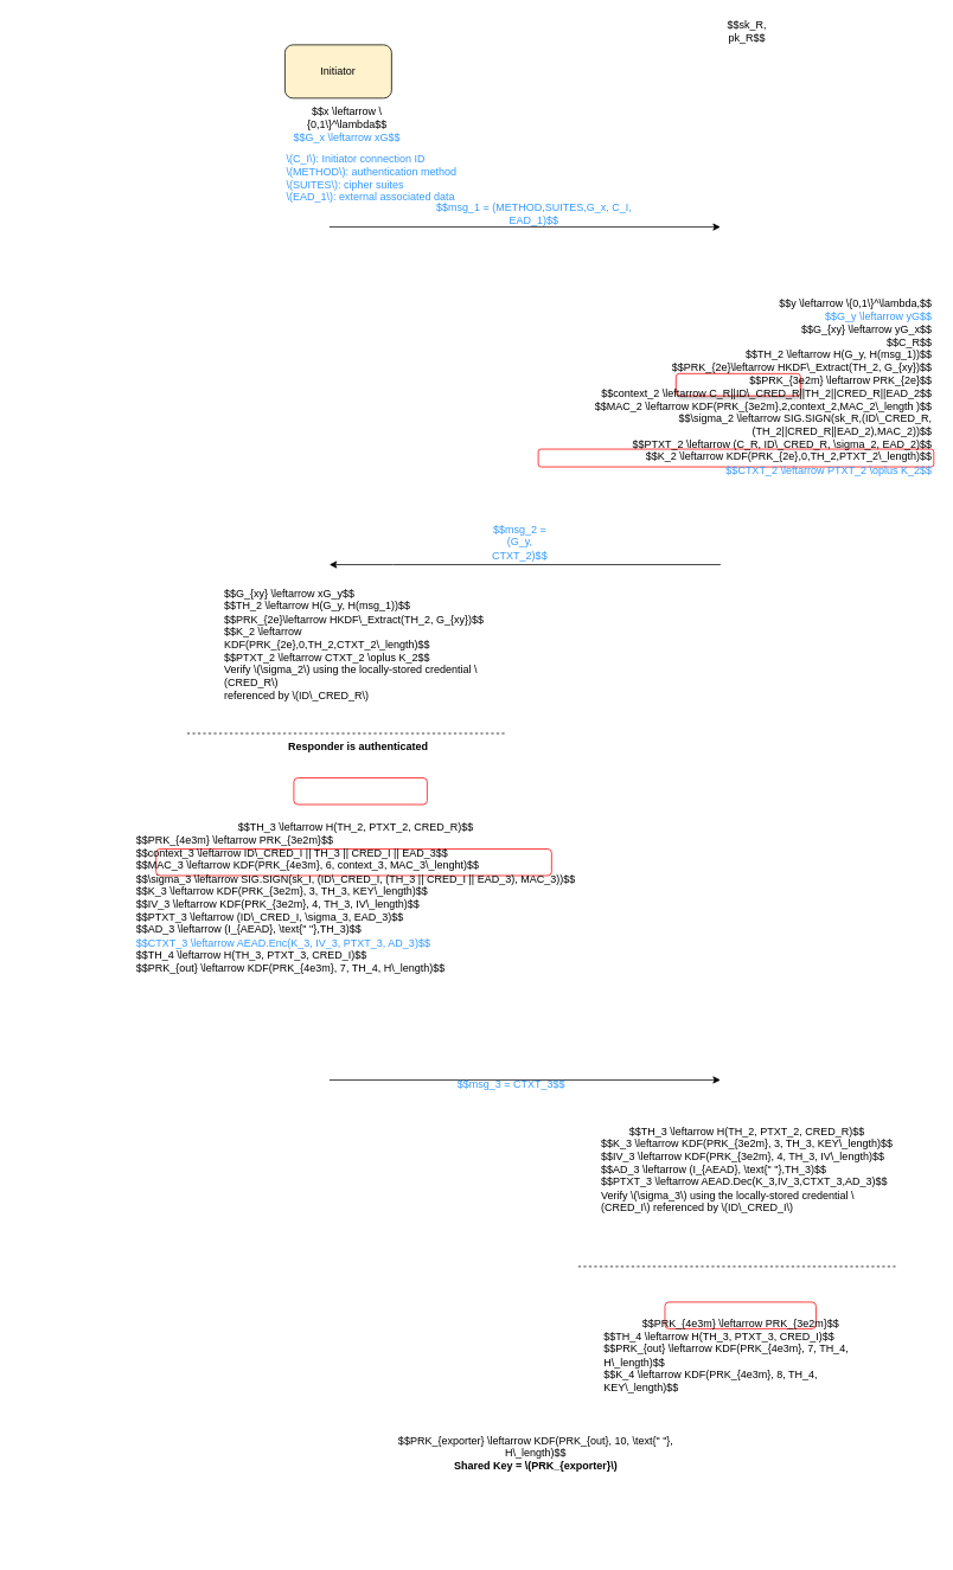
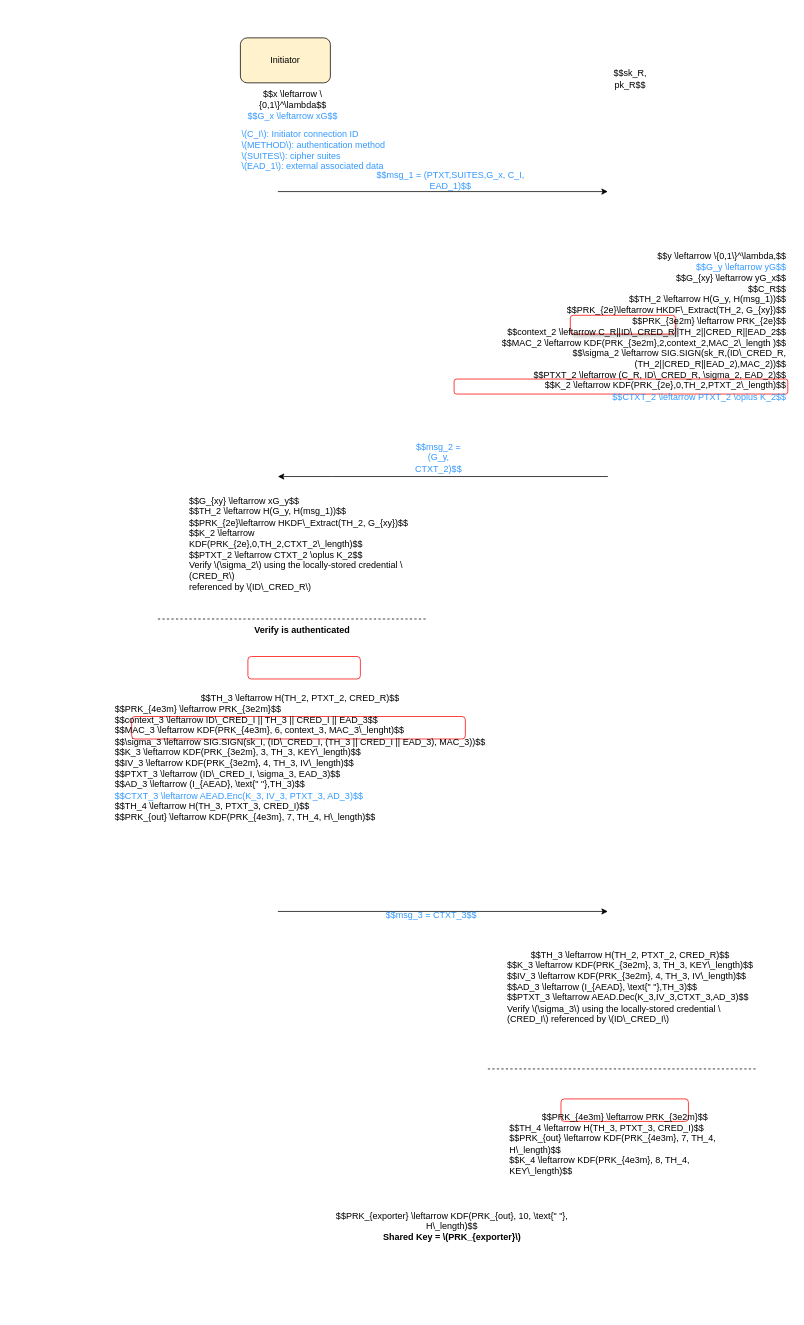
- <mxCell id="7" value="$$sk_R, pk_R$$" style="text;html=1;align=center;verticalAlign=middle;whiteSpace=wrap;rounded=0;" parent="1" vertex="1"><mxGeometry x="810" y="20" width="60" height="30" as="geometry" /></mxCell>
+ <mxCell id="7" value="$$sk_R, pk_R$$" style="text;html=1;align=center;verticalAlign=middle;whiteSpace=wrap;rounded=0;" parent="1" vertex="1"><mxGeometry x="810" y="90" width="60" height="30" as="geometry" /></mxCell>
- <mxCell id="10" value="&lt;span style=&quot;color: rgb(51, 153, 255);&quot;&gt;$$msg_1 = (METHOD,SUITES,G_x, C_I, EAD_1)$$&lt;/span&gt;" style="text;html=1;align=center;verticalAlign=middle;whiteSpace=wrap;rounded=0;" parent="8" vertex="1"><mxGeometry x="104.762" width="251.429" height="30" as="geometry" /></mxCell>
+ <mxCell id="10" value="&lt;span style=&quot;color: rgb(51, 153, 255);&quot;&gt;$$msg_1 = (PTXT,SUITES,G_x, C_I, EAD_1)$$&lt;/span&gt;" style="text;html=1;align=center;verticalAlign=middle;whiteSpace=wrap;rounded=0;" parent="8" vertex="1"><mxGeometry x="104.762" width="251.429" height="30" as="geometry" /></mxCell>
- <mxCell id="16" value="&lt;b&gt;Responder is authenticated&lt;/b&gt;" style="text;html=1;align=center;verticalAlign=middle;whiteSpace=wrap;rounded=0;" parent="1" vertex="1"><mxGeometry x="305" y="825" width="195" height="30" as="geometry" /></mxCell>
+ <mxCell id="16" value="&lt;b&gt;Verify is authenticated&lt;/b&gt;" style="text;html=1;align=center;verticalAlign=middle;whiteSpace=wrap;rounded=0;" parent="1" vertex="1"><mxGeometry x="305" y="825" width="195" height="30" as="geometry" /></mxCell>
